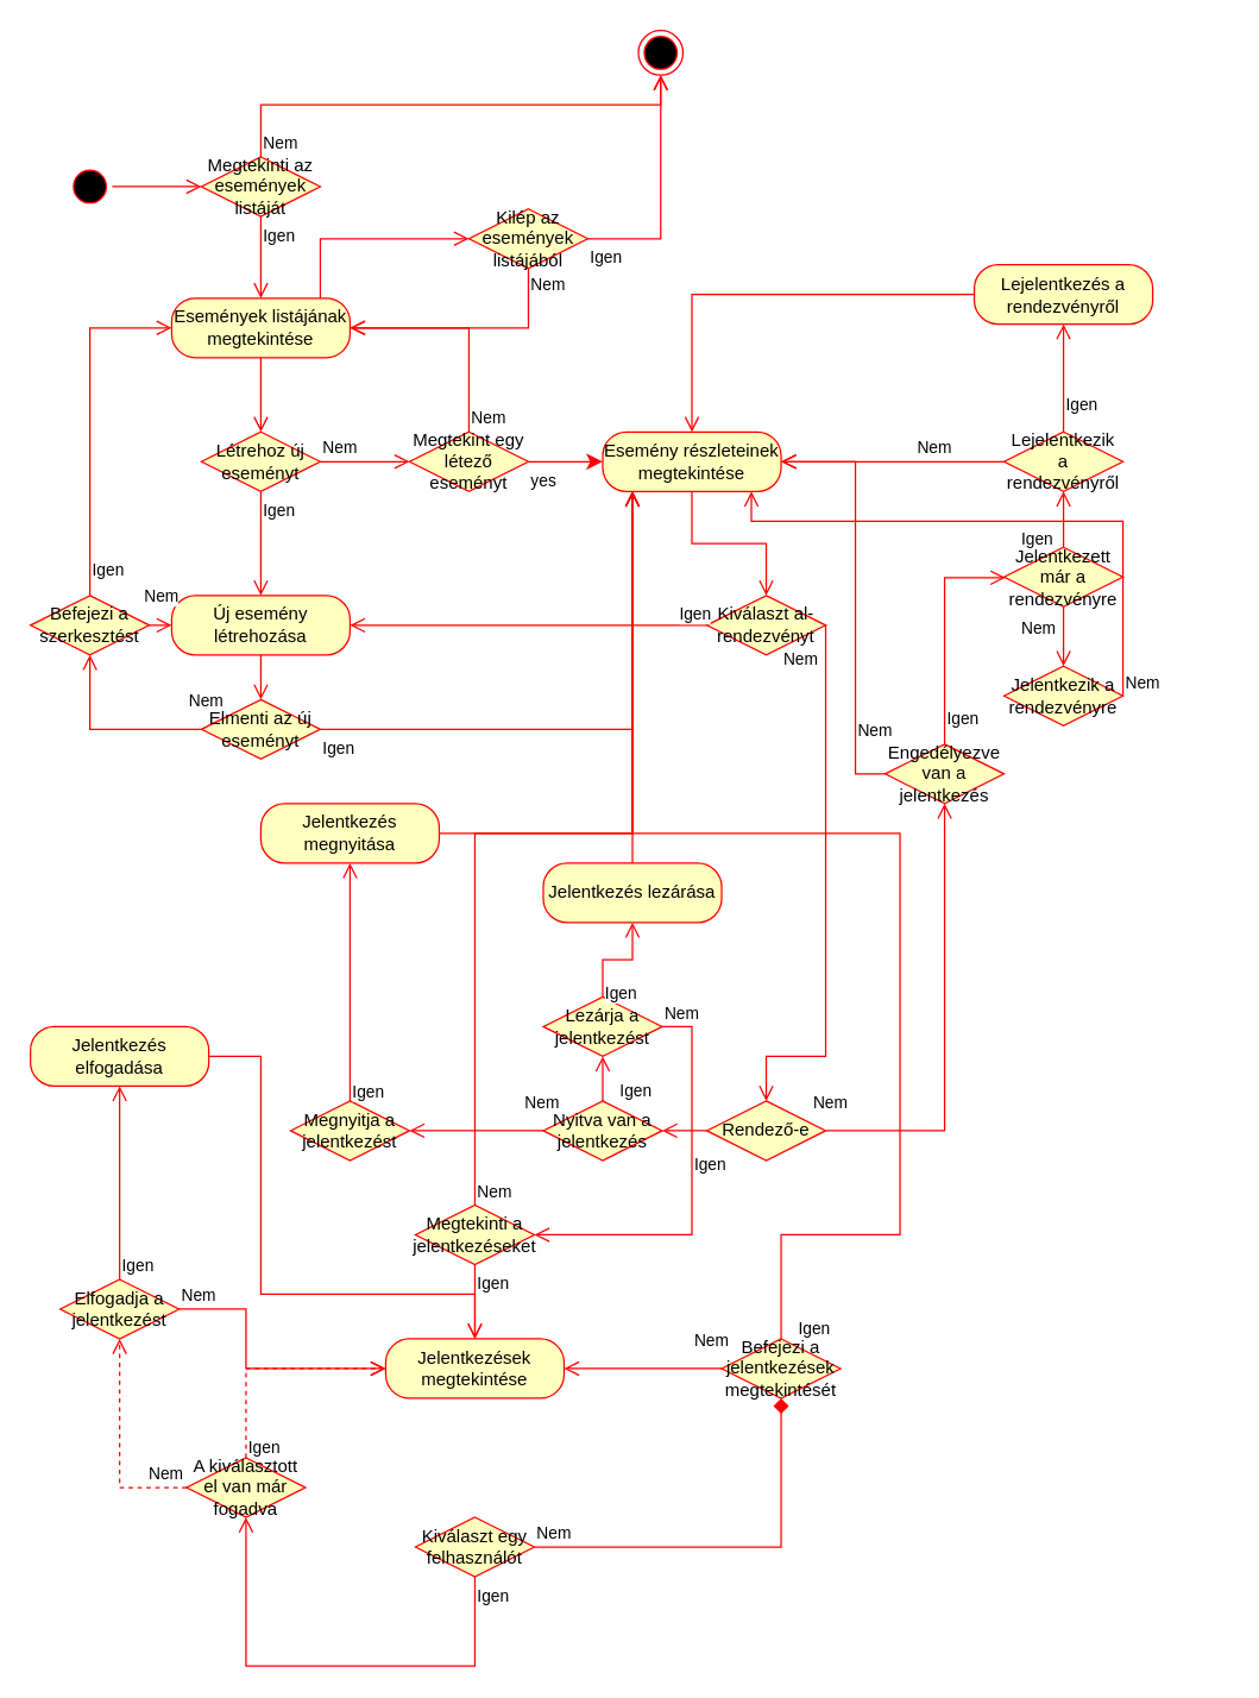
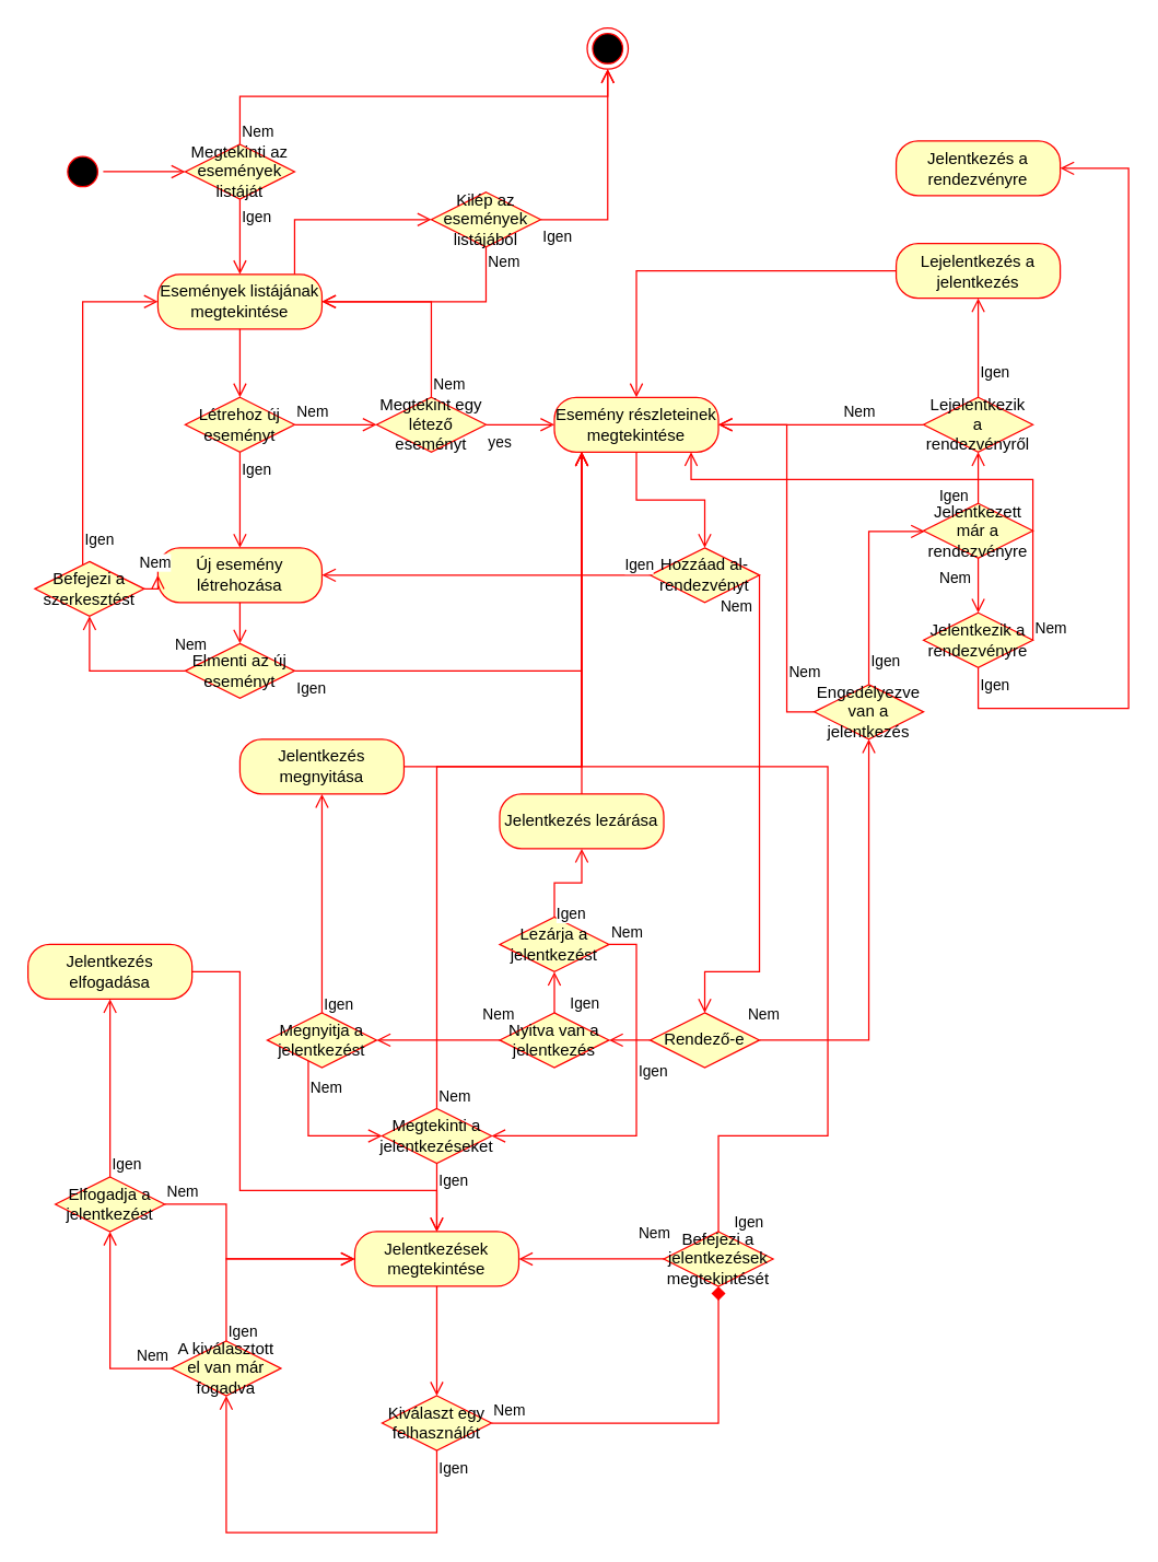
+ <mxCell id="44" value="Jelentkezés a rendezvényre" style="rounded=1;whiteSpace=wrap;html=1;arcSize=40;fontColor=#000000;fillColor=#ffffc0;strokeColor=#ff0000;" vertex="1" parent="1"><mxGeometry x="655" y="102.5" width="120" height="40" as="geometry" /></mxCell>
- <mxCell id="42" value="Lejelentkezés a rendezvényről" style="rounded=1;whiteSpace=wrap;html=1;arcSize=40;fontColor=#000000;fillColor=#ffffc0;strokeColor=#ff0000;" vertex="1" parent="1"><mxGeometry x="655" y="177.5" width="120" height="40" as="geometry" /></mxCell>
+ <mxCell id="42" value="Lejelentkezés a jelentkezés" style="rounded=1;whiteSpace=wrap;html=1;arcSize=40;fontColor=#000000;fillColor=#ffffc0;strokeColor=#ff0000;" vertex="1" parent="1"><mxGeometry x="655" y="177.5" width="120" height="40" as="geometry" /></mxCell>
- <mxCell id="16" value="yes" style="edgeStyle=orthogonalEdgeStyle;html=1;align=left;verticalAlign=top;endArrow=classic;endSize=8;strokeColor=#ff0000;rounded=0;" edge="1" source="14" parent="1" target="17"><mxGeometry x="-1" relative="1" as="geometry"><mxPoint x="375" y="360" as="targetPoint" /></mxGeometry></mxCell>
+ <mxCell id="16" value="yes" style="edgeStyle=orthogonalEdgeStyle;html=1;align=left;verticalAlign=top;endArrow=open;endSize=8;strokeColor=#ff0000;rounded=0;" edge="1" source="14" parent="1" target="17"><mxGeometry x="-1" relative="1" as="geometry"><mxPoint x="375" y="360" as="targetPoint" /></mxGeometry></mxCell>
+ <mxCell id="47" value="Igen" style="edgeStyle=orthogonalEdgeStyle;html=1;align=left;verticalAlign=top;endArrow=open;endSize=8;strokeColor=#ff0000;rounded=0;" edge="1" source="45" parent="1" target="44"><mxGeometry x="-1" relative="1" as="geometry"><mxPoint x="715" y="567.5" as="targetPoint" /><Array as="points"><mxPoint x="715" y="517.5" /><mxPoint x="825" y="517.5" /><mxPoint x="825" y="122.5" /></Array></mxGeometry></mxCell>
- <mxCell id="23" value="Befejezi a szerkesztést" style="rhombus;whiteSpace=wrap;html=1;fillColor=#ffffc0;strokeColor=#ff0000;" vertex="1" parent="1"><mxGeometry x="20" y="400" width="80" height="40" as="geometry" /></mxCell>
+ <mxCell id="23" value="Befejezi a szerkesztést" style="rhombus;whiteSpace=wrap;html=1;fillColor=#ffffc0;strokeColor=#ff0000;" vertex="1" parent="1"><mxGeometry x="25" y="410" width="80" height="40" as="geometry" /></mxCell>
- <mxCell id="30" value="Kiválaszt al-rendezvényt" style="rhombus;whiteSpace=wrap;html=1;fillColor=#ffffc0;strokeColor=#ff0000;" vertex="1" parent="1"><mxGeometry x="475" y="400" width="80" height="40" as="geometry" /></mxCell>
+ <mxCell id="30" value="Hozzáad al-rendezvényt" style="rhombus;whiteSpace=wrap;html=1;fillColor=#ffffc0;strokeColor=#ff0000;" vertex="1" parent="1"><mxGeometry x="475" y="400" width="80" height="40" as="geometry" /></mxCell>
+ <mxCell id="55" value="Nem" style="edgeStyle=orthogonalEdgeStyle;html=1;align=left;verticalAlign=bottom;endArrow=open;endSize=8;strokeColor=#ff0000;rounded=0;" edge="1" source="54" parent="1" target="64"><mxGeometry x="-0.474" relative="1" as="geometry"><mxPoint x="205" y="810" as="targetPoint" /><Array as="points"><mxPoint x="225" y="830" /></Array><mxPoint as="offset" /></mxGeometry></mxCell>
- <mxCell id="77" value="Igen" style="edgeStyle=orthogonalEdgeStyle;html=1;align=left;verticalAlign=top;endArrow=open;endSize=8;strokeColor=#ff0000;rounded=0;dashed=1;" edge="1" source="75" parent="1" target="67"><mxGeometry x="-0.74" relative="1" as="geometry"><mxPoint x="140" y="1070" as="targetPoint" /><Array as="points"><mxPoint x="165" y="920" /></Array><mxPoint as="offset" /></mxGeometry></mxCell>
+ <mxCell id="77" value="Igen" style="edgeStyle=orthogonalEdgeStyle;html=1;align=left;verticalAlign=top;endArrow=open;endSize=8;strokeColor=#ff0000;rounded=0;" edge="1" source="75" parent="1" target="67"><mxGeometry x="-0.74" relative="1" as="geometry"><mxPoint x="140" y="1070" as="targetPoint" /><Array as="points"><mxPoint x="165" y="920" /></Array><mxPoint as="offset" /></mxGeometry></mxCell>
- <mxCell id="76" value="Nem" style="edgeStyle=orthogonalEdgeStyle;html=1;align=left;verticalAlign=bottom;endArrow=open;endSize=8;strokeColor=#ff0000;rounded=0;dashed=1;" edge="1" source="75" parent="1" target="78"><mxGeometry x="-0.625" relative="1" as="geometry"><mxPoint x="280" y="990" as="targetPoint" /><mxPoint as="offset" /></mxGeometry></mxCell>
+ <mxCell id="76" value="Nem" style="edgeStyle=orthogonalEdgeStyle;html=1;align=left;verticalAlign=bottom;endArrow=open;endSize=8;strokeColor=#ff0000;rounded=0;" edge="1" source="75" parent="1" target="78"><mxGeometry x="-0.625" relative="1" as="geometry"><mxPoint x="280" y="990" as="targetPoint" /><mxPoint as="offset" /></mxGeometry></mxCell>
+ <mxCell id="68" value="" style="edgeStyle=orthogonalEdgeStyle;html=1;verticalAlign=bottom;endArrow=open;endSize=8;strokeColor=#ff0000;rounded=0;" edge="1" source="67" parent="1" target="69"><mxGeometry relative="1" as="geometry"><mxPoint x="319" y="1030" as="targetPoint" /></mxGeometry></mxCell>
